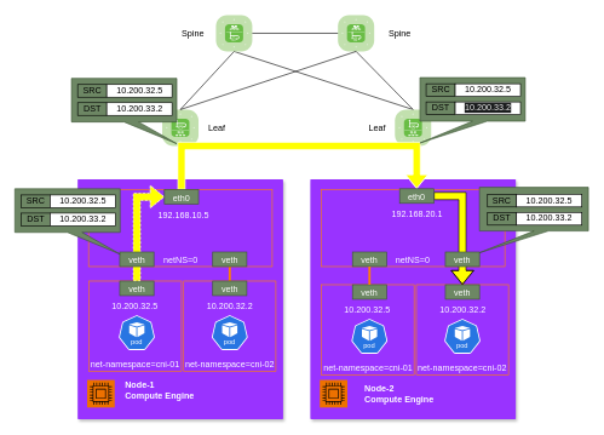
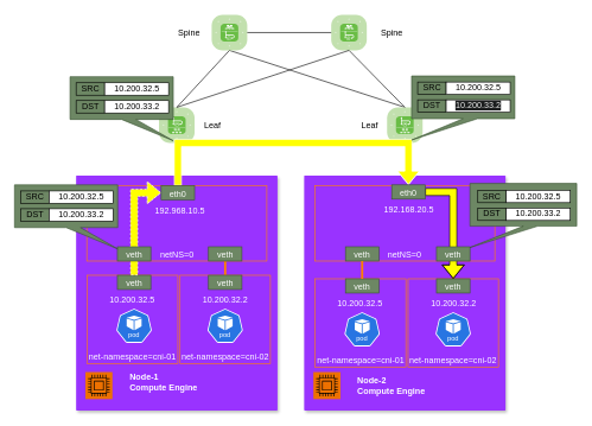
- <mxCell id="53" value="192.168.10.5" style="text;html=1;align=center;verticalAlign=middle;resizable=0;points=[];autosize=1;strokeColor=none;fillColor=none;fontColor=#FFFFFF;" vertex="1" parent="1"><mxGeometry x="207" y="280" width="90" height="30" as="geometry" /></mxCell>
+ <mxCell id="53" value="192.968.10.5" style="text;html=1;align=center;verticalAlign=middle;resizable=0;points=[];autosize=1;strokeColor=none;fillColor=none;fontColor=#FFFFFF;" vertex="1" parent="1"><mxGeometry x="207" y="280" width="90" height="30" as="geometry" /></mxCell>
- <mxCell id="56" value="192.168.20.1" style="text;html=1;align=center;verticalAlign=middle;resizable=0;points=[];autosize=1;strokeColor=none;fillColor=none;fontColor=#FFFFFF;" vertex="1" parent="1"><mxGeometry x="528.5" y="279" width="90" height="30" as="geometry" /></mxCell>
+ <mxCell id="56" value="192.168.20.5" style="text;html=1;align=center;verticalAlign=middle;resizable=0;points=[];autosize=1;strokeColor=none;fillColor=none;fontColor=#FFFFFF;" vertex="1" parent="1"><mxGeometry x="528.5" y="279" width="90" height="30" as="geometry" /></mxCell>
- <mxCell id="4" value="&lt;font color=&quot;#ffffff&quot;&gt;&lt;span style=&quot;text-wrap: nowrap;&quot;&gt;Node-1&lt;/span&gt;&lt;br style=&quot;forced-color-adjust: none; font-family: Helvetica; font-size: 12px; font-style: normal; font-variant-ligatures: normal; font-variant-caps: normal; letter-spacing: normal; orphans: 2; text-align: left; text-indent: 0px; text-transform: none; widows: 2; word-spacing: 0px; -webkit-text-stroke-width: 0px; white-space: nowrap; text-decoration-thickness: initial; text-decoration-style: initial; text-decoration-color: initial;&quot;&gt;&lt;span style=&quot;font-family: Helvetica; font-size: 12px; font-style: normal; font-variant-ligatures: normal; font-variant-caps: normal; letter-spacing: normal; orphans: 2; text-align: left; text-indent: 0px; text-transform: none; widows: 2; word-spacing: 0px; -webkit-text-stroke-width: 0px; white-space: nowrap; text-decoration-thickness: initial; text-decoration-style: initial; text-decoration-color: initial; float: none; display: inline !important;&quot;&gt;Compute Engine&lt;/span&gt;&lt;/font&gt;" style="text;whiteSpace=wrap;html=1;fontStyle=1" parent="1" vertex="1"><mxGeometry x="169.5" y="516" width="120" height="50" as="geometry" /></mxCell>
+ <mxCell id="4" value="&lt;font color=&quot;#ffffff&quot;&gt;&lt;span style=&quot;text-wrap: nowrap;&quot;&gt;Node-1&lt;/span&gt;&lt;br style=&quot;forced-color-adjust: none; font-family: Helvetica; font-size: 12px; font-style: normal; font-variant-ligatures: normal; font-variant-caps: normal; letter-spacing: normal; orphans: 2; text-align: left; text-indent: 0px; text-transform: none; widows: 2; word-spacing: 0px; -webkit-text-stroke-width: 0px; white-space: nowrap; text-decoration-thickness: initial; text-decoration-style: initial; text-decoration-color: initial;&quot;&gt;&lt;span style=&quot;font-family: Helvetica; font-size: 12px; font-style: normal; font-variant-ligatures: normal; font-variant-caps: normal; letter-spacing: normal; orphans: 2; text-align: left; text-indent: 0px; text-transform: none; widows: 2; word-spacing: 0px; -webkit-text-stroke-width: 0px; white-space: nowrap; text-decoration-thickness: initial; text-decoration-style: initial; text-decoration-color: initial; float: none; display: inline !important;&quot;&gt;Compute Engine&lt;/span&gt;&lt;/font&gt;" style="text;whiteSpace=wrap;html=1;fontStyle=1" parent="1" vertex="1"><mxGeometry x="179.5" y="516" width="120" height="50" as="geometry" /></mxCell>
